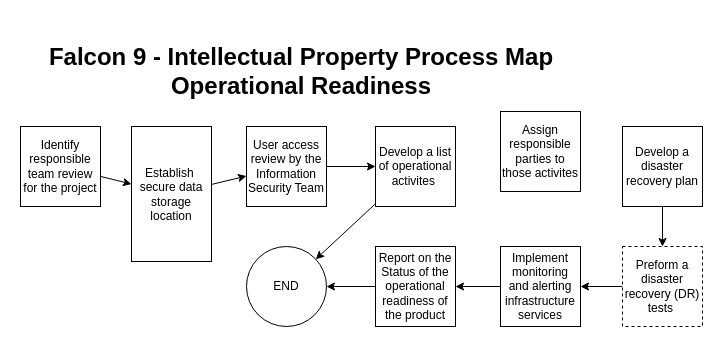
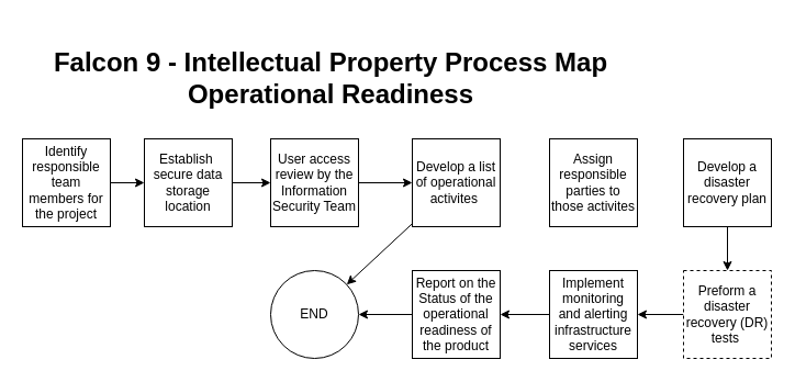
- <mxCell id="11" value="Assign responsible parties to those activites" style="whiteSpace=wrap;html=1;aspect=fixed;" parent="1" vertex="1"><mxGeometry x="500" y="111" width="80" height="80" as="geometry" /></mxCell>
+ <mxCell id="11" value="Assign responsible parties to those activites" style="whiteSpace=wrap;html=1;aspect=fixed;" parent="1" vertex="1"><mxGeometry x="500" y="126" width="80" height="80" as="geometry" /></mxCell>
- <mxCell id="4" value="Identify responsible team review for the project" style="whiteSpace=wrap;html=1;aspect=fixed;" parent="1" vertex="1"><mxGeometry x="20" y="126" width="80" height="80" as="geometry" /></mxCell>
+ <mxCell id="4" value="Identify responsible team members for the project" style="whiteSpace=wrap;html=1;aspect=fixed;" parent="1" vertex="1"><mxGeometry x="20" y="126" width="80" height="80" as="geometry" /></mxCell>
- <mxCell id="6" value="Establish&amp;nbsp; secure data storage location" style="whiteSpace=wrap;html=1;aspect=fixed;" parent="1" vertex="1"><mxGeometry x="131" y="126" width="80" height="135" as="geometry" /></mxCell>
+ <mxCell id="6" value="Establish&amp;nbsp; secure data storage location" style="whiteSpace=wrap;html=1;aspect=fixed;" parent="1" vertex="1"><mxGeometry x="131" y="126" width="80" height="80" as="geometry" /></mxCell>
